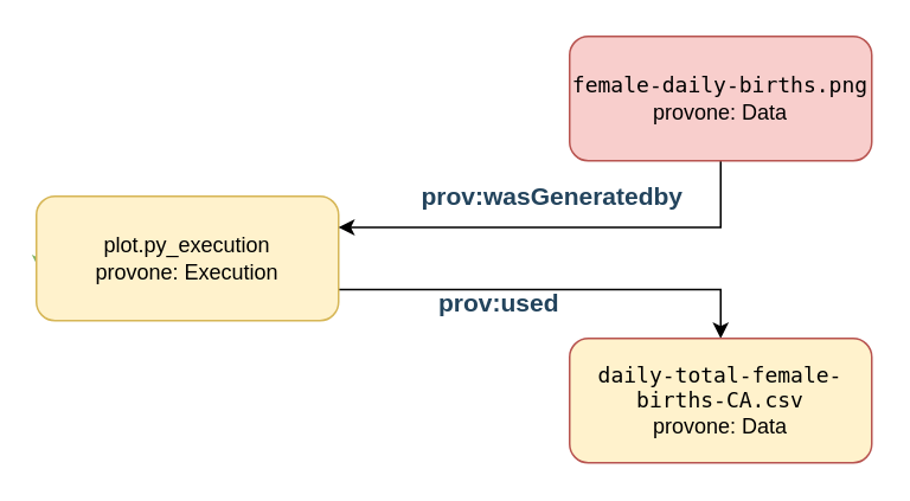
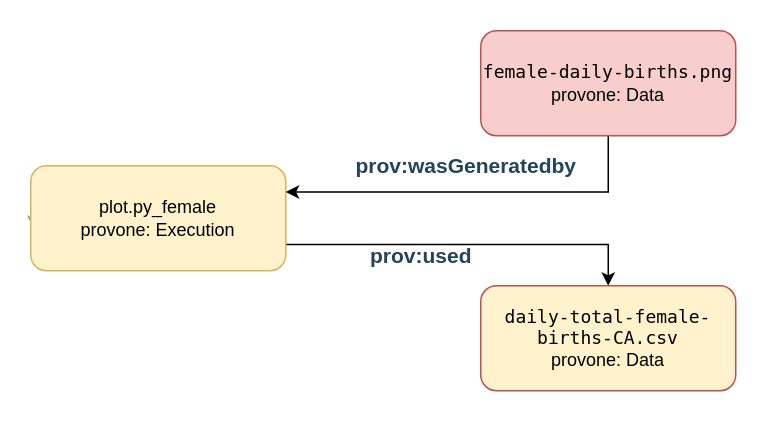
- <mxCell id="5" value="&lt;div&gt;&lt;span&gt;plot.py_execution&lt;/span&gt;&lt;/div&gt;&lt;div&gt;&lt;span&gt;provone: Execution&lt;/span&gt;&lt;br&gt;&lt;/div&gt;" style="rounded=1;whiteSpace=wrap;html=1;fontSize=12;glass=0;strokeWidth=1;shadow=0;fillColor=#fff2cc;strokeColor=#d6b656;" parent="1" vertex="1"><mxGeometry x="20" y="110" width="170" height="70" as="geometry" /></mxCell>
+ <mxCell id="5" value="&lt;div&gt;&lt;span&gt;plot.py_female&lt;/span&gt;&lt;/div&gt;&lt;div&gt;&lt;span&gt;provone: Execution&lt;/span&gt;&lt;br&gt;&lt;/div&gt;" style="rounded=1;whiteSpace=wrap;html=1;fontSize=12;glass=0;strokeWidth=1;shadow=0;fillColor=#fff2cc;strokeColor=#d6b656;" parent="1" vertex="1"><mxGeometry x="20" y="110" width="170" height="70" as="geometry" /></mxCell>
